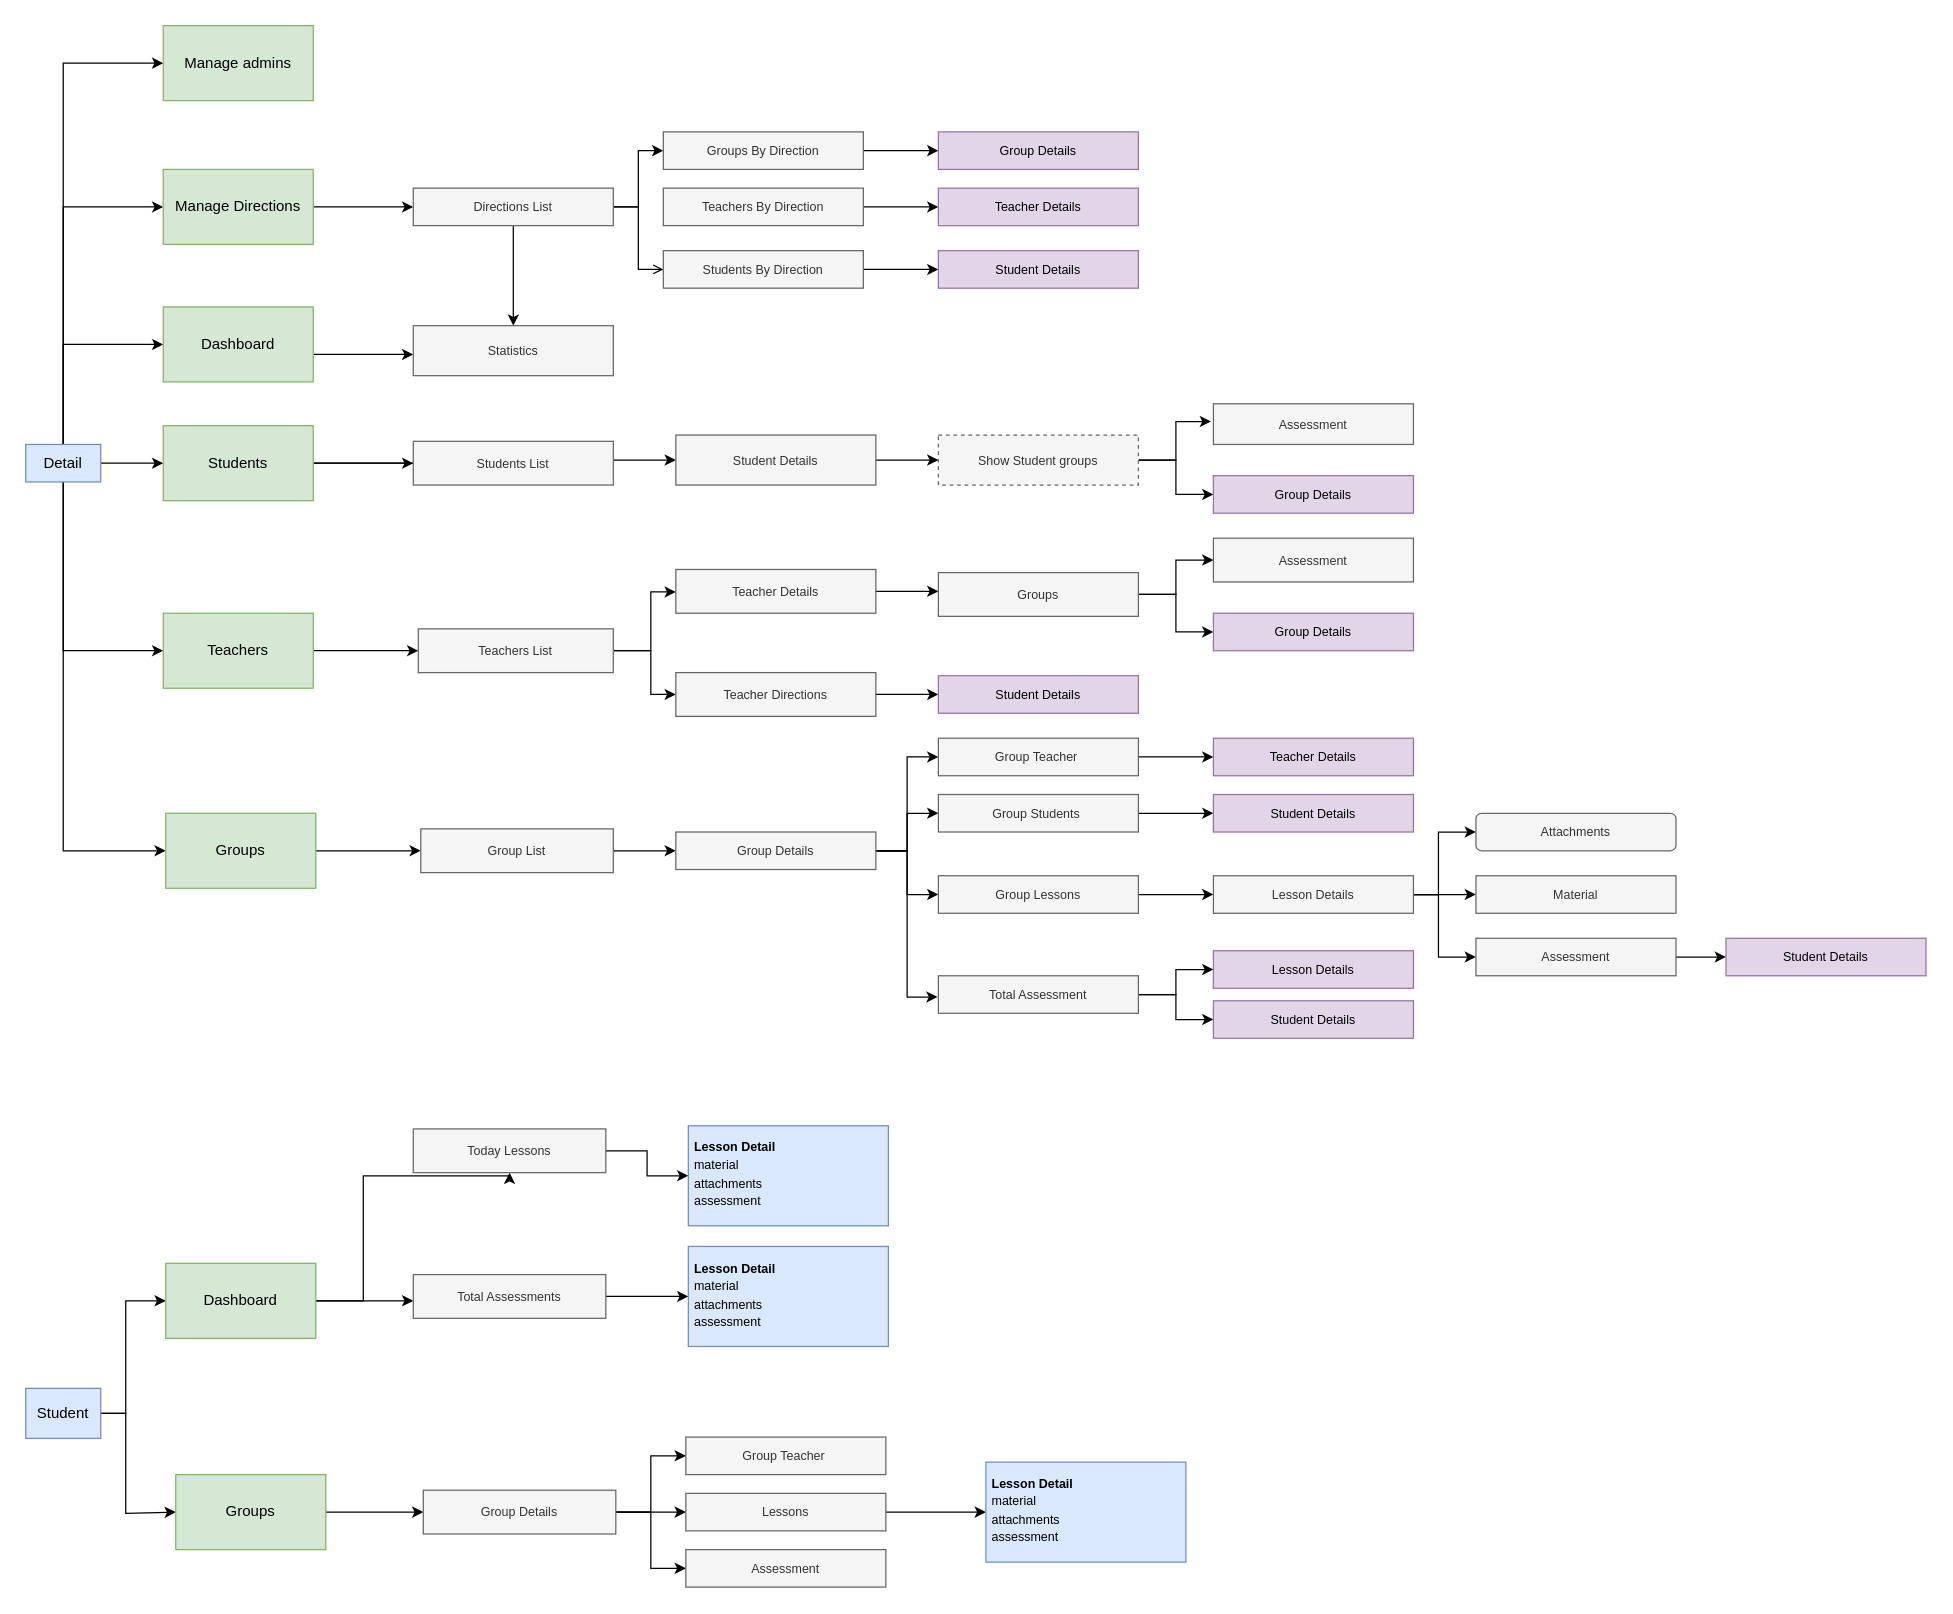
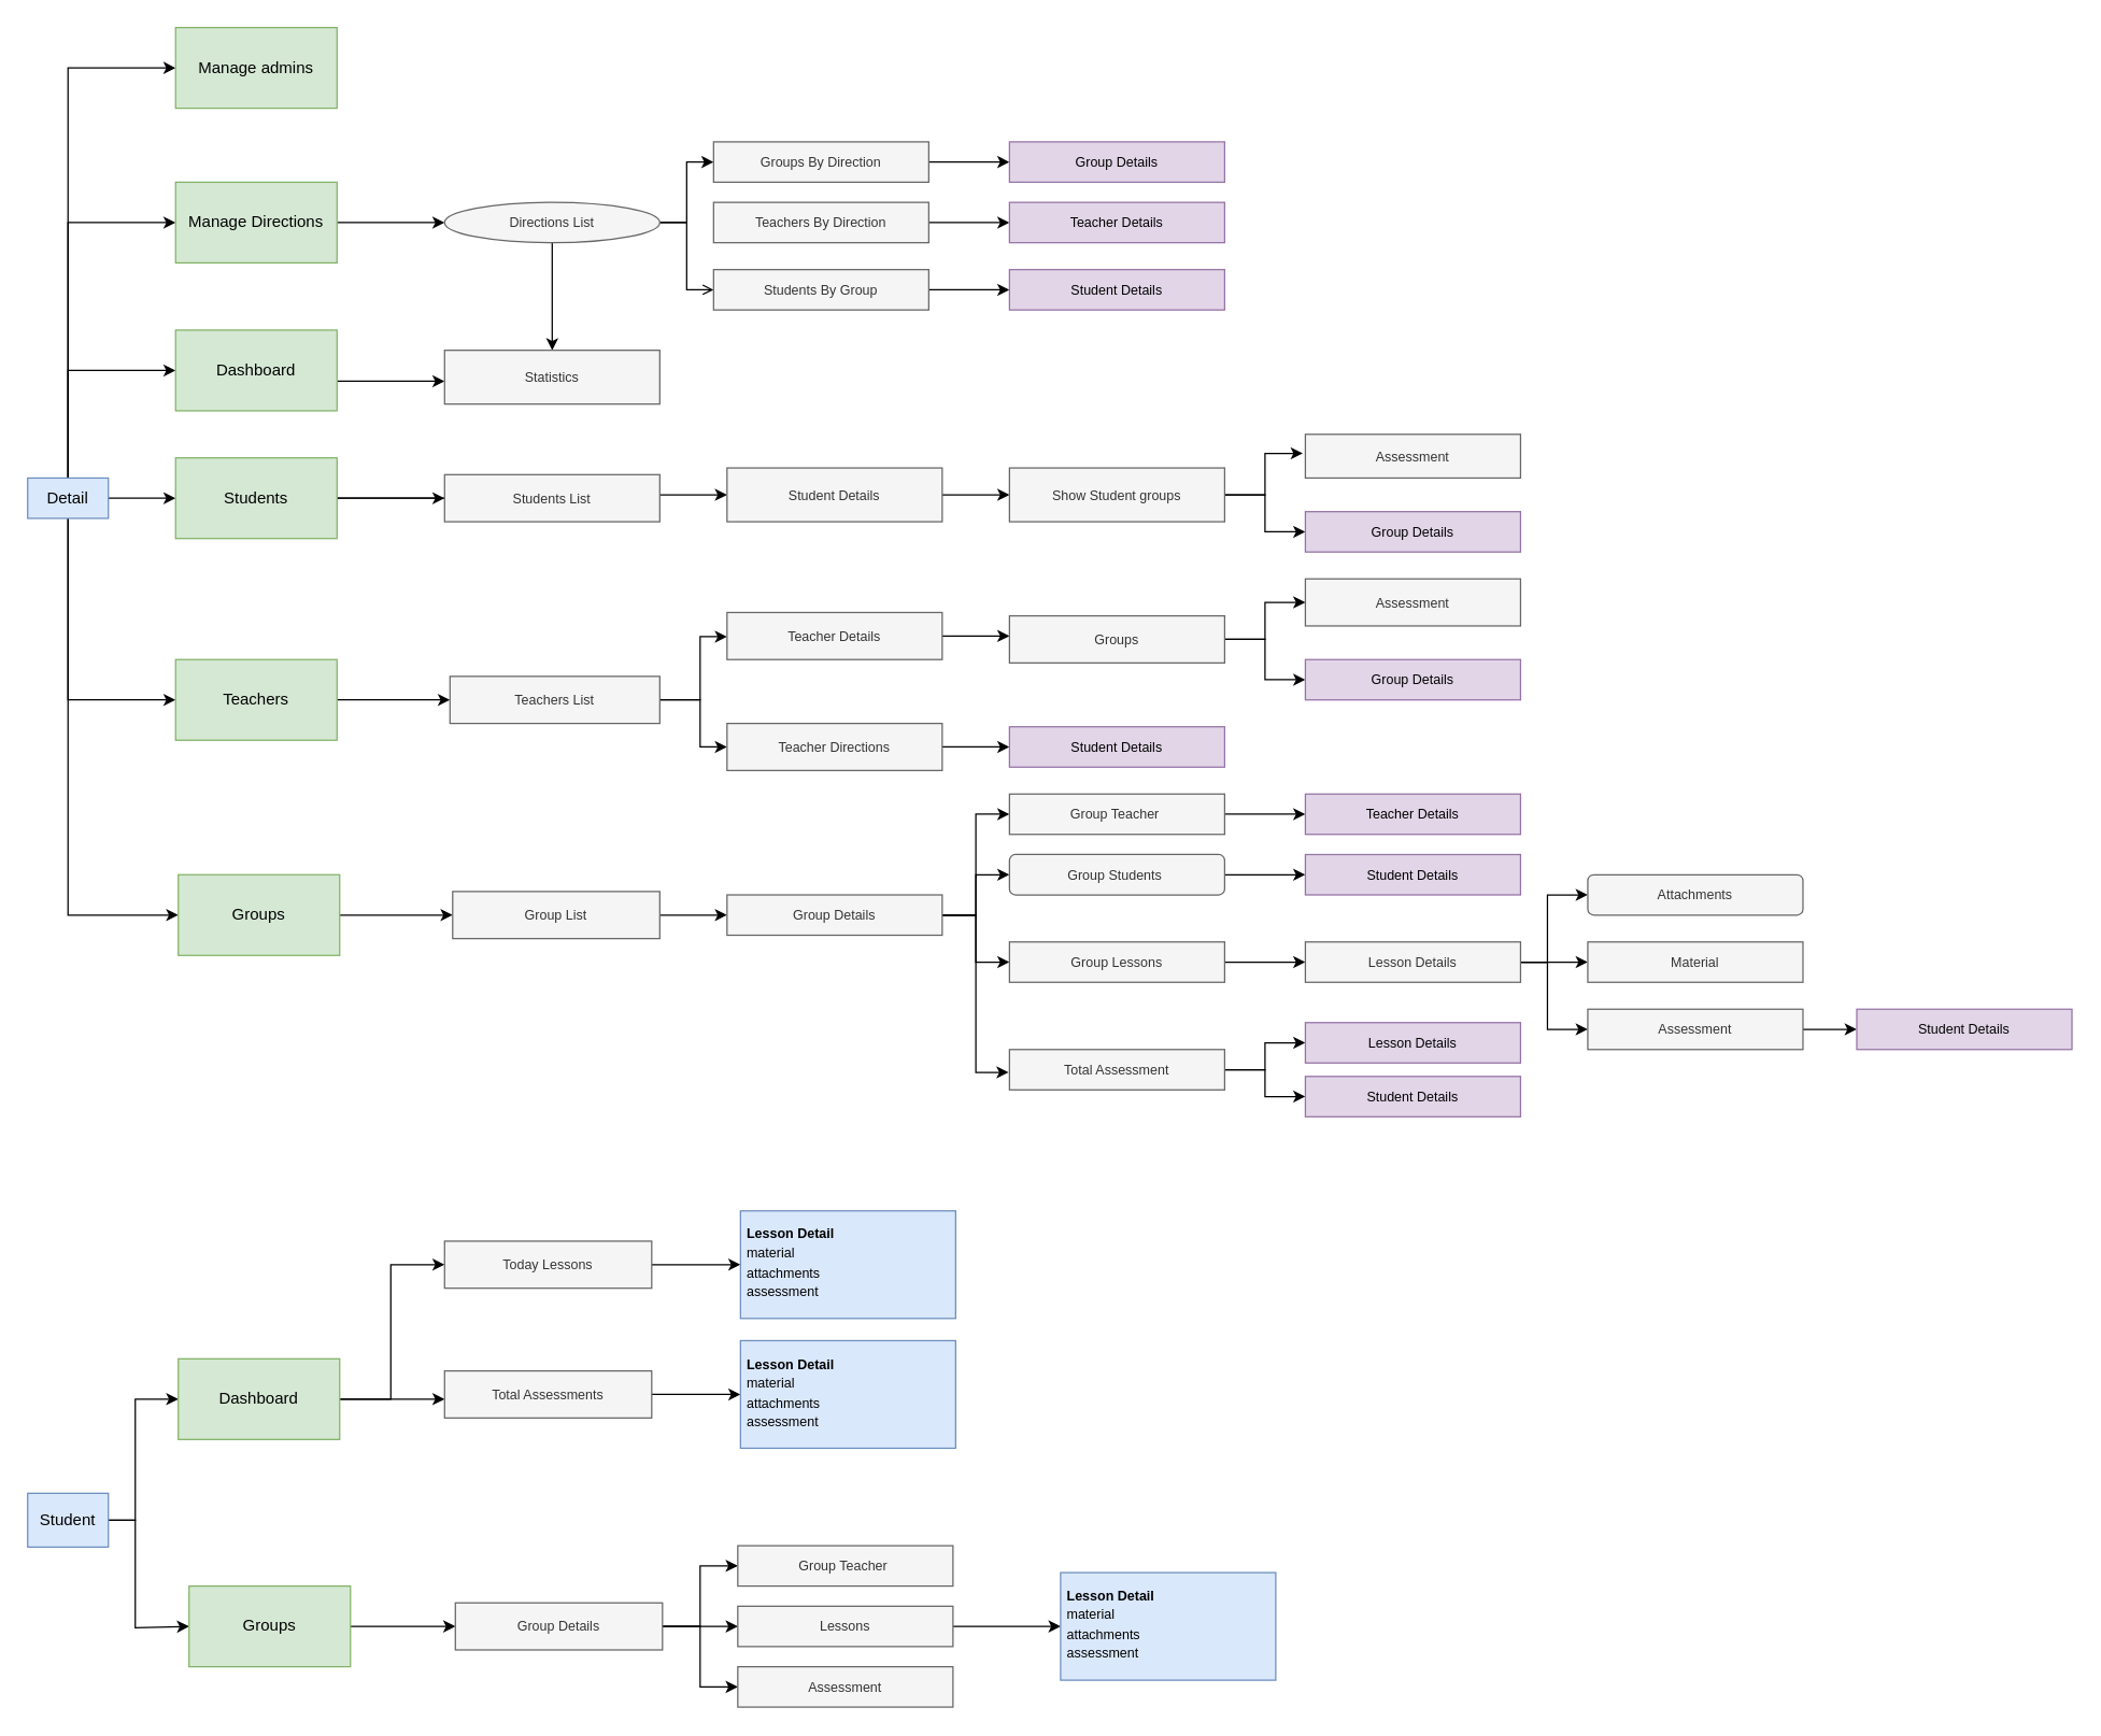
- <mxCell id="15" value="&lt;div style=&quot;text-align: left;&quot;&gt;&lt;div&gt;&lt;span style=&quot;font-size: 10px;&quot;&gt;Directions List&lt;/span&gt;&lt;/div&gt;&lt;/div&gt;" style="whiteSpace=wrap;html=1;fillColor=#f5f5f5;strokeColor=#666666;rounded=0;fontColor=#333333;" vertex="1" parent="1"><mxGeometry x="330" y="150" width="160" height="30" as="geometry" /></mxCell>
+ <mxCell id="15" value="&lt;div style=&quot;text-align: left;&quot;&gt;&lt;div&gt;&lt;span style=&quot;font-size: 10px;&quot;&gt;Directions List&lt;/span&gt;&lt;/div&gt;&lt;/div&gt;" style="ellipse;whiteSpace=wrap;html=1;fillColor=#f5f5f5;strokeColor=#666666;fontColor=#333333;" vertex="1" parent="1"><mxGeometry x="330" y="150" width="160" height="30" as="geometry" /></mxCell>
- <mxCell id="38" value="&lt;div style=&quot;text-align: left;&quot;&gt;&lt;span style=&quot;font-size: 10px;&quot;&gt;Students By Direction&lt;/span&gt;&lt;/div&gt;" style="whiteSpace=wrap;html=1;fillColor=#f5f5f5;strokeColor=#666666;rounded=0;fontColor=#333333;" vertex="1" parent="1"><mxGeometry x="530" y="200" width="160" height="30" as="geometry" /></mxCell>
+ <mxCell id="38" value="&lt;div style=&quot;text-align: left;&quot;&gt;&lt;span style=&quot;font-size: 10px;&quot;&gt;Students By Group&lt;/span&gt;&lt;/div&gt;" style="whiteSpace=wrap;html=1;fillColor=#f5f5f5;strokeColor=#666666;rounded=0;fontColor=#333333;" vertex="1" parent="1"><mxGeometry x="530" y="200" width="160" height="30" as="geometry" /></mxCell>
- <mxCell id="32" value="&lt;div style=&quot;&quot;&gt;&lt;span style=&quot;font-size: 10px;&quot;&gt;Show Student groups&lt;/span&gt;&lt;/div&gt;" style="whiteSpace=wrap;html=1;fillColor=#f5f5f5;strokeColor=#666666;rounded=0;fontColor=#333333;align=center;dashed=1;" vertex="1" parent="1"><mxGeometry x="750" y="347.5" width="160" height="40" as="geometry" /></mxCell>
+ <mxCell id="32" value="&lt;div style=&quot;&quot;&gt;&lt;span style=&quot;font-size: 10px;&quot;&gt;Show Student groups&lt;/span&gt;&lt;/div&gt;" style="whiteSpace=wrap;html=1;fillColor=#f5f5f5;strokeColor=#666666;rounded=0;fontColor=#333333;align=center;" vertex="1" parent="1"><mxGeometry x="750" y="347.5" width="160" height="40" as="geometry" /></mxCell>
- <mxCell id="66" value="&lt;div style=&quot;text-align: left;&quot;&gt;&lt;div&gt;&lt;span style=&quot;font-size: 10px;&quot;&gt;Group Students&amp;nbsp;&lt;/span&gt;&lt;/div&gt;&lt;/div&gt;" style="whiteSpace=wrap;html=1;fillColor=#f5f5f5;strokeColor=#666666;rounded=0;fontColor=#333333;" vertex="1" parent="1"><mxGeometry x="750" y="635" width="160" height="30" as="geometry" /></mxCell>
+ <mxCell id="66" value="&lt;div style=&quot;text-align: left;&quot;&gt;&lt;div&gt;&lt;span style=&quot;font-size: 10px;&quot;&gt;Group Students&amp;nbsp;&lt;/span&gt;&lt;/div&gt;&lt;/div&gt;" style="whiteSpace=wrap;html=1;fillColor=#f5f5f5;strokeColor=#666666;fontColor=#333333;rounded=1;" vertex="1" parent="1"><mxGeometry x="750" y="635" width="160" height="30" as="geometry" /></mxCell>
- <mxCell id="94" value="&lt;div style=&quot;text-align: left;&quot;&gt;&lt;div&gt;&lt;span style=&quot;font-size: 10px;&quot;&gt;Today Lessons&lt;/span&gt;&lt;/div&gt;&lt;/div&gt;" style="whiteSpace=wrap;html=1;fillColor=#f5f5f5;strokeColor=#666666;rounded=0;fontColor=#333333;" vertex="1" parent="1"><mxGeometry x="330" y="902.5" width="154" height="35" as="geometry" /></mxCell>
+ <mxCell id="94" value="&lt;div style=&quot;text-align: left;&quot;&gt;&lt;div&gt;&lt;span style=&quot;font-size: 10px;&quot;&gt;Today Lessons&lt;/span&gt;&lt;/div&gt;&lt;/div&gt;" style="whiteSpace=wrap;html=1;fillColor=#f5f5f5;strokeColor=#666666;rounded=0;fontColor=#333333;" vertex="1" parent="1"><mxGeometry x="330" y="922.5" width="154" height="35" as="geometry" /></mxCell>
